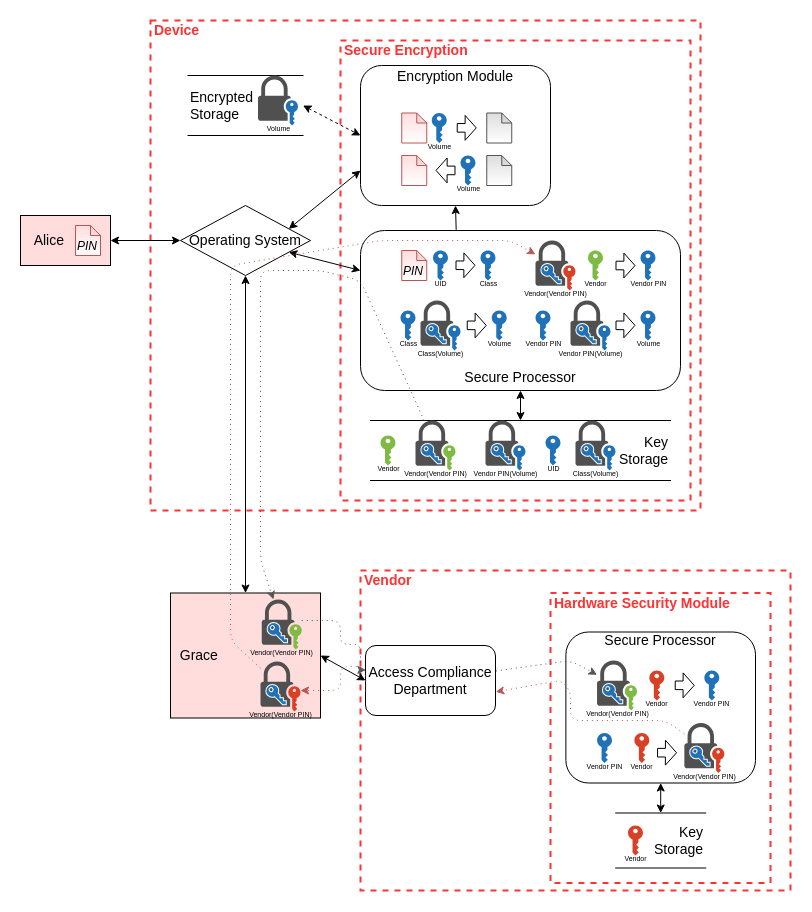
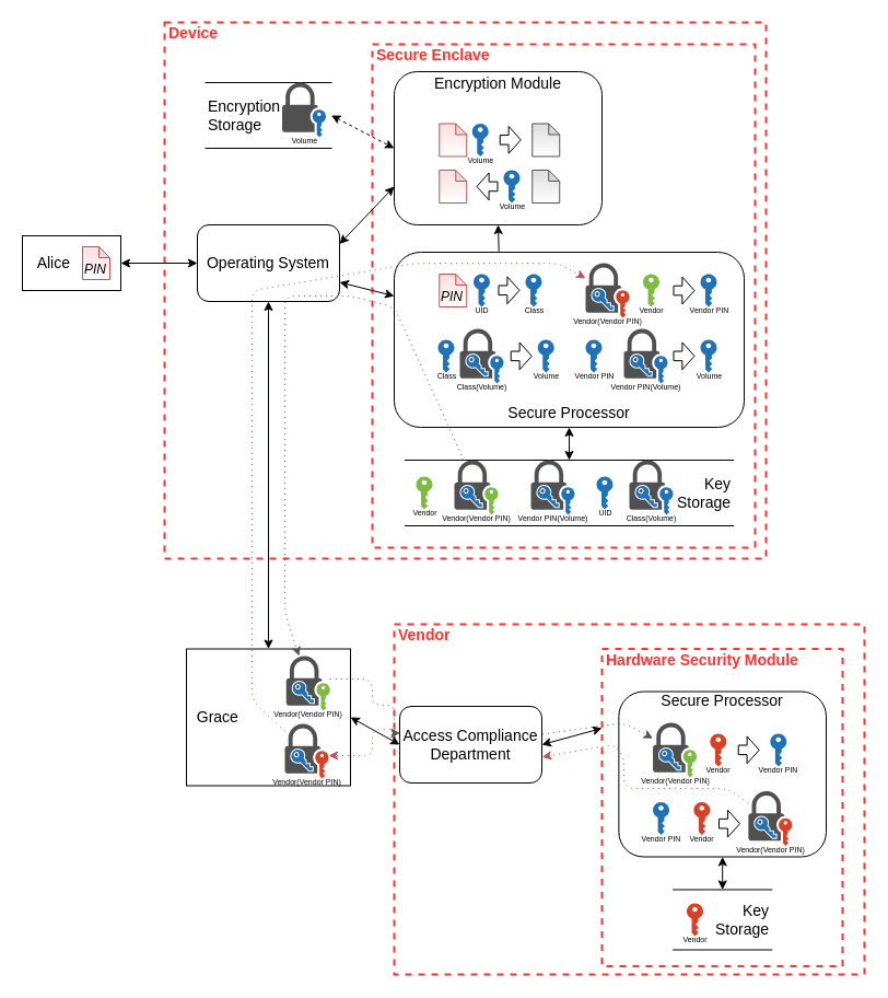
- <mxCell id="6" value="&lt;font style=&quot;font-size: 14px&quot;&gt;Secure Encryption&amp;nbsp;&lt;/font&gt;" style="html=1;fontColor=#FF3333;fontStyle=1;align=left;verticalAlign=top;spacing=0;labelBorderColor=none;fillColor=none;dashed=1;strokeWidth=2;strokeColor=#FF3333;spacingLeft=4;spacingTop=-3;" parent="1" vertex="1"><mxGeometry x="340" y="40" width="350" height="460" as="geometry" /></mxCell>
+ <mxCell id="6" value="&lt;font style=&quot;font-size: 14px&quot;&gt;Secure Enclave&amp;nbsp;&lt;/font&gt;" style="html=1;fontColor=#FF3333;fontStyle=1;align=left;verticalAlign=top;spacing=0;labelBorderColor=none;fillColor=none;dashed=1;strokeWidth=2;strokeColor=#FF3333;spacingLeft=4;spacingTop=-3;" parent="1" vertex="1"><mxGeometry x="340" y="40" width="350" height="460" as="geometry" /></mxCell>
- <mxCell id="45" value="&lt;font style=&quot;font-size: 14px&quot;&gt;&lt;font style=&quot;font-size: 14px&quot;&gt;Encrypted&lt;br&gt;&lt;/font&gt;Storage&lt;/font&gt;" style="shape=partialRectangle;whiteSpace=wrap;html=1;left=0;right=0;fillColor=none;align=left;" parent="1" vertex="1"><mxGeometry x="187.5" y="75" width="115" height="60" as="geometry" /></mxCell>
+ <mxCell id="45" value="&lt;font style=&quot;font-size: 14px&quot;&gt;&lt;font style=&quot;font-size: 14px&quot;&gt;Encryption&lt;br&gt;&lt;/font&gt;Storage&lt;/font&gt;" style="shape=partialRectangle;whiteSpace=wrap;html=1;left=0;right=0;fillColor=none;align=left;" parent="1" vertex="1"><mxGeometry x="187.5" y="75" width="115" height="60" as="geometry" /></mxCell>
- <mxCell id="9" value="&lt;font style=&quot;font-size: 14px&quot;&gt;&amp;nbsp; &amp;nbsp;Alice&lt;/font&gt;" style="rounded=0;whiteSpace=wrap;html=1;align=left;fillColor=#ffdddd;" parent="1" vertex="1"><mxGeometry x="20" y="215" width="90" height="50" as="geometry" /></mxCell>
+ <mxCell id="9" value="&lt;font style=&quot;font-size: 14px&quot;&gt;&amp;nbsp; &amp;nbsp;Alice&lt;/font&gt;" style="rounded=0;whiteSpace=wrap;html=1;align=left;" parent="1" vertex="1"><mxGeometry x="20" y="215" width="90" height="50" as="geometry" /></mxCell>
- <mxCell id="11" value="&lt;font style=&quot;font-size: 14px&quot;&gt;Operating System&lt;/font&gt;" style="rhombus;whiteSpace=wrap;html=1;" parent="1" vertex="1"><mxGeometry x="180" y="205" width="130" height="70" as="geometry" /></mxCell>
+ <mxCell id="11" value="&lt;font style=&quot;font-size: 14px&quot;&gt;Operating System&lt;/font&gt;" style="rounded=1;whiteSpace=wrap;html=1;" parent="1" vertex="1"><mxGeometry x="180" y="205" width="130" height="70" as="geometry" /></mxCell>
- <mxCell id="54" value="&lt;span style=&quot;font-size: 14px&quot;&gt;&amp;nbsp; Grace&lt;/span&gt;" style="rounded=0;whiteSpace=wrap;html=1;align=left;fillColor=#ffdddd;" parent="1" vertex="1"><mxGeometry x="170" y="592.5" width="150" height="125" as="geometry" /></mxCell>
+ <mxCell id="54" value="&lt;span style=&quot;font-size: 14px&quot;&gt;&amp;nbsp; Grace&lt;/span&gt;" style="rounded=0;whiteSpace=wrap;html=1;align=left;" parent="1" vertex="1"><mxGeometry x="170" y="592.5" width="150" height="125" as="geometry" /></mxCell>
+ <mxCell id="60" value="" style="endArrow=classic;startArrow=classic;html=1;fontColor=#FF3333;entryX=1;entryY=0.5;entryDx=0;entryDy=0;exitX=0;exitY=0.25;exitDx=0;exitDy=0;" parent="1" source="3" target="58" edge="1"><mxGeometry width="50" height="50" relative="1" as="geometry"><mxPoint x="410" y="645" as="sourcePoint" /><mxPoint x="155" y="645" as="targetPoint" /></mxGeometry></mxCell>
